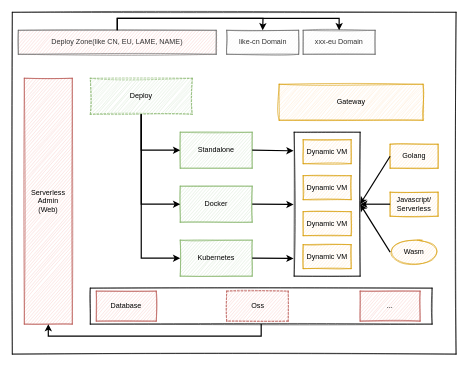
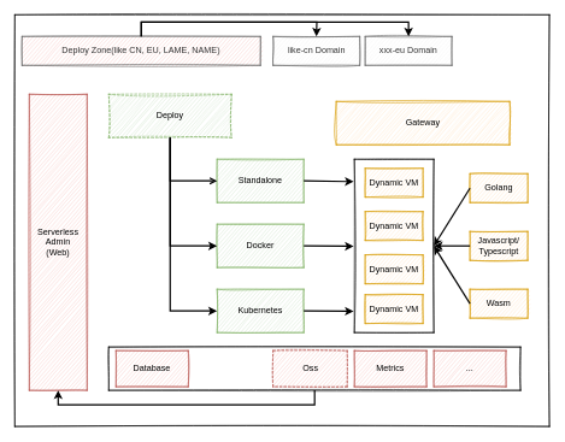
- <mxCell id="7" value="" style="endArrow=classic;html=1;rounded=0;exitX=0.5;exitY=1;exitDx=0;exitDy=0;entryX=0;entryY=0.5;entryDx=0;entryDy=0;strokeWidth=2;" edge="1" parent="1" source="3" target="4"><mxGeometry width="50" height="50" relative="1" as="geometry"><mxPoint x="630" y="280" as="sourcePoint" /><mxPoint x="680" y="230" as="targetPoint" /><Array as="points"><mxPoint x="235" y="250" /></Array></mxGeometry></mxCell>
+ <mxCell id="7" value="" style="endArrow=open;html=1;rounded=0;exitX=0.5;exitY=1;exitDx=0;exitDy=0;entryX=0;entryY=0.5;entryDx=0;entryDy=0;strokeWidth=2;" edge="1" parent="1" source="3" target="4"><mxGeometry width="50" height="50" relative="1" as="geometry"><mxPoint x="630" y="280" as="sourcePoint" /><mxPoint x="680" y="230" as="targetPoint" /><Array as="points"><mxPoint x="235" y="250" /></Array></mxGeometry></mxCell>
- <mxCell id="21" value="Javascript/&lt;br&gt;Serverless" style="rounded=0;whiteSpace=wrap;html=1;sketch=1;fillColor=#ffe6cc;strokeColor=#d79b00;" vertex="1" parent="1"><mxGeometry x="650" y="320" width="80" height="40" as="geometry" /></mxCell>
+ <mxCell id="21" value="Javascript/&lt;br&gt;Typescript" style="rounded=0;whiteSpace=wrap;html=1;sketch=1;fillColor=#ffe6cc;strokeColor=#d79b00;" vertex="1" parent="1"><mxGeometry x="650" y="320" width="80" height="40" as="geometry" /></mxCell>
- <mxCell id="22" value="Wasm" style="ellipse;whiteSpace=wrap;html=1;sketch=1;fillColor=#ffe6cc;strokeColor=#d79b00;" vertex="1" parent="1"><mxGeometry x="650" y="400" width="80" height="40" as="geometry" /></mxCell>
+ <mxCell id="22" value="Wasm" style="rounded=0;whiteSpace=wrap;html=1;sketch=1;fillColor=#ffe6cc;strokeColor=#d79b00;" vertex="1" parent="1"><mxGeometry x="650" y="400" width="80" height="40" as="geometry" /></mxCell>
+ <mxCell id="19" value="Metrics" style="rounded=0;whiteSpace=wrap;html=1;sketch=1;fillColor=#f8cecc;strokeColor=#b85450;" vertex="1" parent="1"><mxGeometry x="490" y="485" width="100" height="50" as="geometry" /></mxCell>
